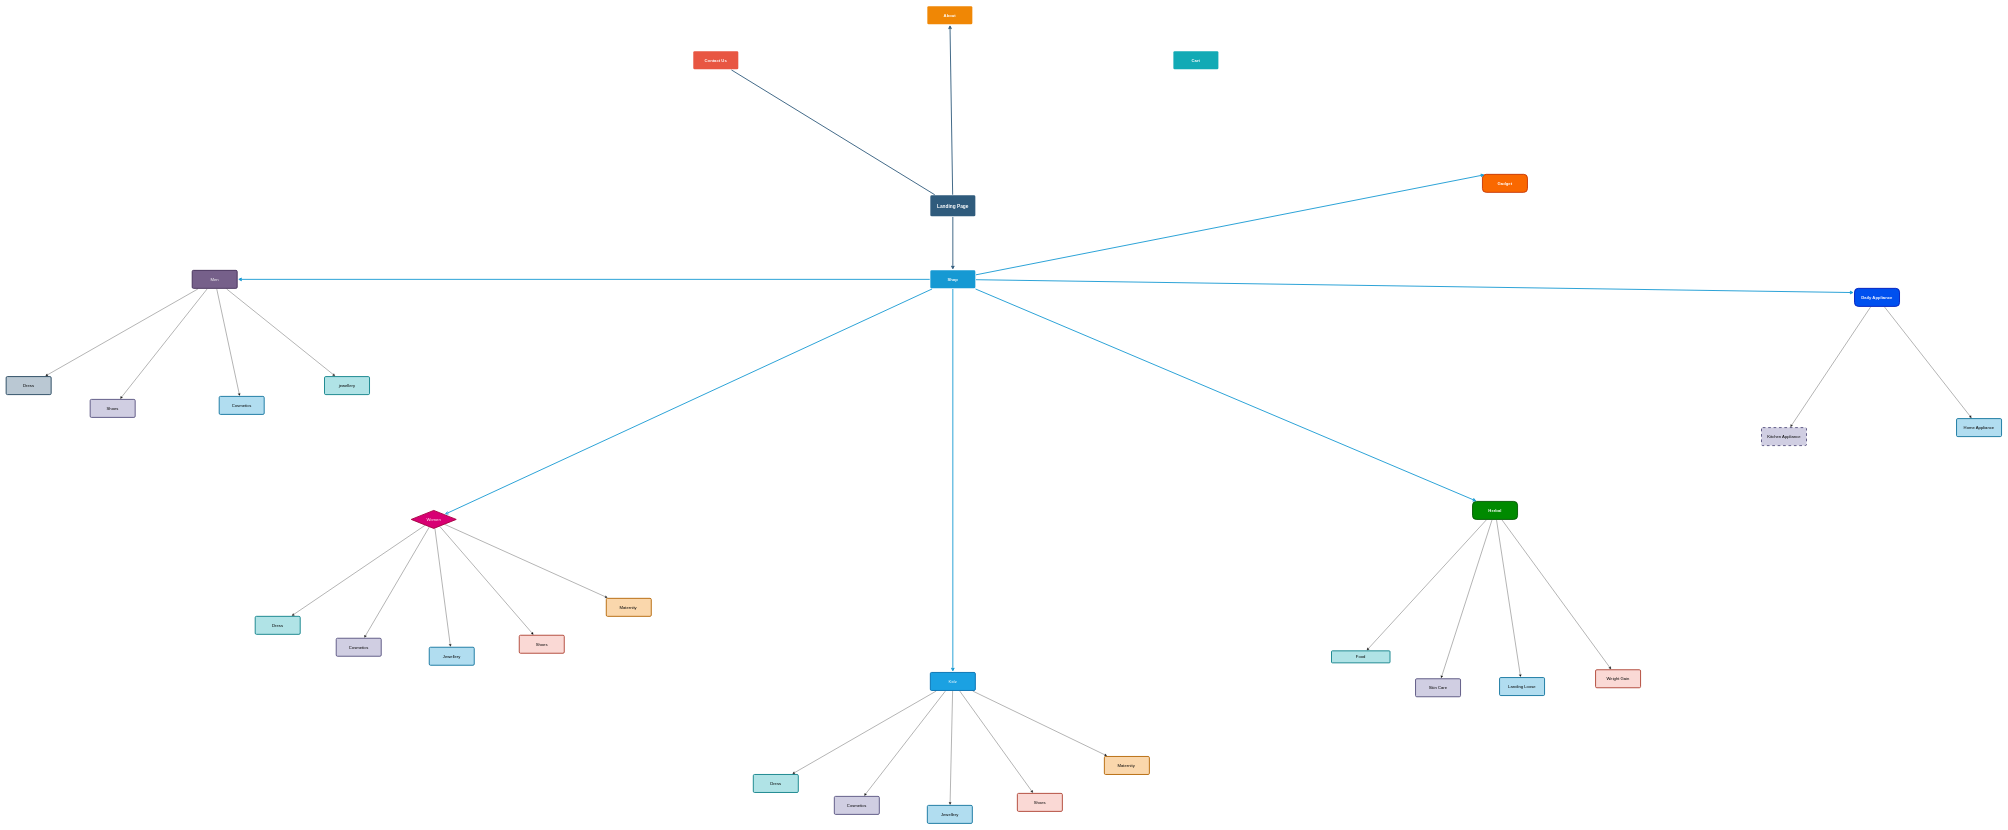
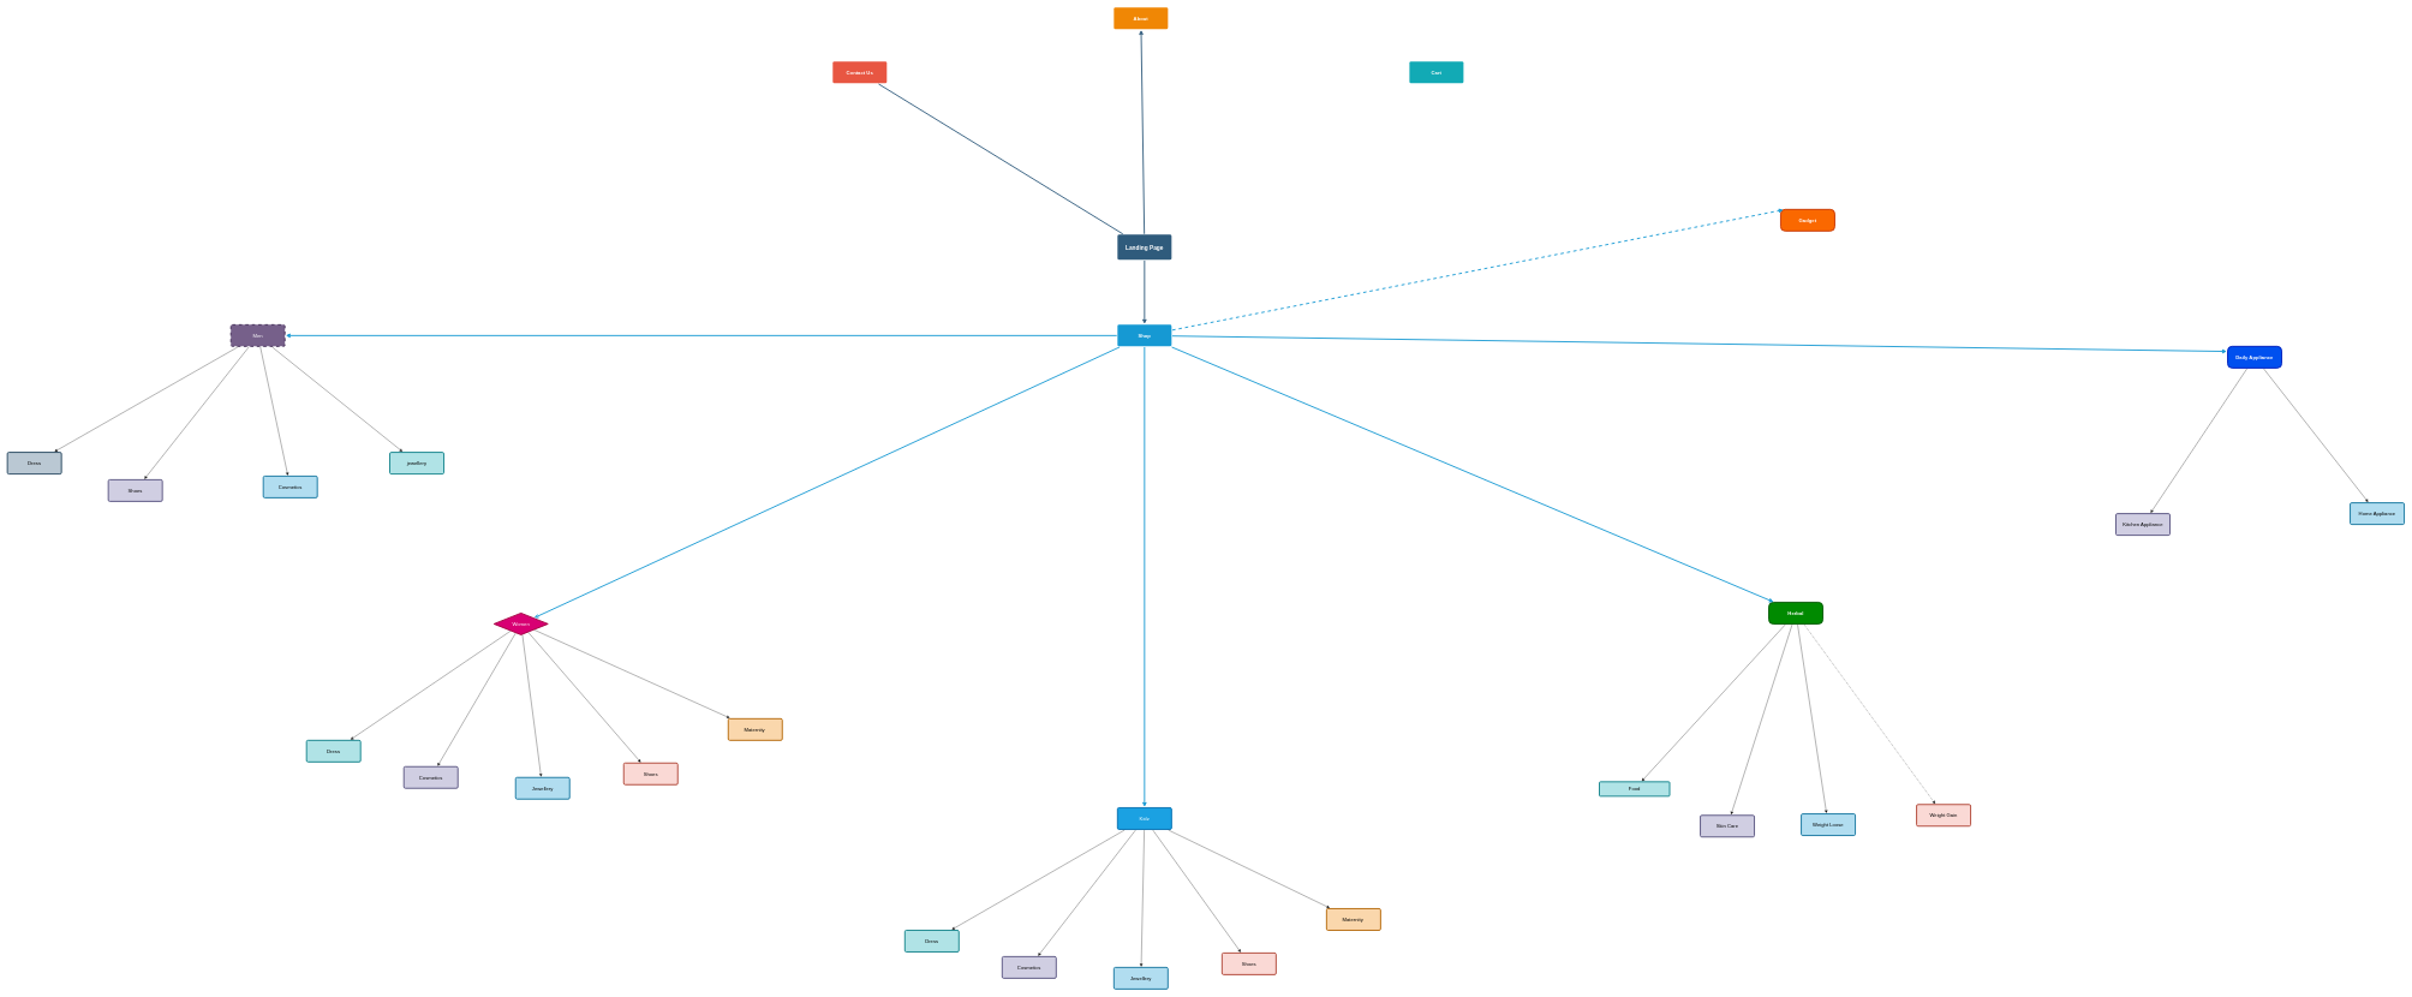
- <mxCell id="17" value="" style="edgeStyle=none;rounded=0;jumpStyle=none;html=1;shadow=0;labelBackgroundColor=none;startArrow=none;startFill=0;endArrow=classic;endFill=1;jettySize=auto;orthogonalLoop=1;strokeColor=#1699D3;strokeWidth=3;fontFamily=Helvetica;fontSize=14;fontColor=#FFFFFF;spacing=5;entryX=0.062;entryY=0.051;entryDx=0;entryDy=0;entryPerimeter=0;" parent="1" source="10" target="11" edge="1"><mxGeometry relative="1" as="geometry"><mxPoint x="3590" y="1530" as="sourcePoint" /><mxPoint x="3690.001" y="1742.5" as="targetPoint" /></mxGeometry></mxCell>
+ <mxCell id="17" value="" style="edgeStyle=none;rounded=0;jumpStyle=none;html=1;shadow=0;labelBackgroundColor=none;startArrow=none;startFill=0;endArrow=classic;endFill=1;jettySize=auto;orthogonalLoop=1;strokeColor=#1699D3;strokeWidth=3;fontFamily=Helvetica;fontSize=14;fontColor=#FFFFFF;spacing=5;entryX=0.062;entryY=0.051;entryDx=0;entryDy=0;entryPerimeter=0;dashed=1;" parent="1" source="10" target="11" edge="1"><mxGeometry relative="1" as="geometry"><mxPoint x="3590" y="1530" as="sourcePoint" /><mxPoint x="3690.001" y="1742.5" as="targetPoint" /></mxGeometry></mxCell>
- <mxCell id="14" value="Men" style="rounded=1;whiteSpace=wrap;html=1;shadow=0;labelBackgroundColor=none;strokeColor=#432D57;strokeWidth=3;fillColor=#76608a;fontFamily=Helvetica;fontSize=14;fontColor=#ffffff;align=center;spacing=5;arcSize=7;perimeterSpacing=2;" parent="1" vertex="1"><mxGeometry x="640" y="900" width="150" height="60" as="geometry" /></mxCell>
+ <mxCell id="14" value="Men" style="rounded=1;whiteSpace=wrap;html=1;shadow=0;labelBackgroundColor=none;strokeColor=#432D57;strokeWidth=3;fillColor=#76608a;fontFamily=Helvetica;fontSize=14;fontColor=#ffffff;align=center;spacing=5;arcSize=7;perimeterSpacing=2;dashed=1;" parent="1" vertex="1"><mxGeometry x="640" y="900" width="150" height="60" as="geometry" /></mxCell>
- <mxCell id="58" value="Kitchen Appliance" style="rounded=1;whiteSpace=wrap;html=1;shadow=0;labelBackgroundColor=none;strokeColor=#56517e;strokeWidth=3;fillColor=#d0cee2;fontFamily=Helvetica;fontSize=14;align=center;spacing=5;arcSize=7;perimeterSpacing=2;dashed=1;" parent="1" vertex="1"><mxGeometry x="5870" y="1424" width="150" height="60" as="geometry" /></mxCell>
+ <mxCell id="58" value="Kitchen Appliance" style="rounded=1;whiteSpace=wrap;html=1;shadow=0;labelBackgroundColor=none;strokeColor=#56517e;strokeWidth=3;fillColor=#d0cee2;fontFamily=Helvetica;fontSize=14;align=center;spacing=5;arcSize=7;perimeterSpacing=2;" parent="1" vertex="1"><mxGeometry x="5870" y="1424" width="150" height="60" as="geometry" /></mxCell>
- <mxCell id="57" value="" style="endArrow=classic;html=1;" parent="1" source="19" target="56" edge="1"><mxGeometry width="50" height="50" relative="1" as="geometry"><mxPoint x="4489.692" y="1650" as="sourcePoint" /><mxPoint x="5117" y="1417" as="targetPoint" /></mxGeometry></mxCell>
+ <mxCell id="57" value="" style="endArrow=classic;html=1;dashed=1;" parent="1" source="19" target="56" edge="1"><mxGeometry width="50" height="50" relative="1" as="geometry"><mxPoint x="4489.692" y="1650" as="sourcePoint" /><mxPoint x="5117" y="1417" as="targetPoint" /></mxGeometry></mxCell>
- <mxCell id="54" value="Landing Loose" style="rounded=1;whiteSpace=wrap;html=1;shadow=0;labelBackgroundColor=none;strokeColor=#10739e;strokeWidth=3;fillColor=#b1ddf0;fontFamily=Helvetica;fontSize=14;align=center;spacing=5;arcSize=7;perimeterSpacing=2;" parent="1" vertex="1"><mxGeometry x="4997" y="2257" width="150" height="60" as="geometry" /></mxCell>
+ <mxCell id="54" value="Weight Loose" style="rounded=1;whiteSpace=wrap;html=1;shadow=0;labelBackgroundColor=none;strokeColor=#10739e;strokeWidth=3;fillColor=#b1ddf0;fontFamily=Helvetica;fontSize=14;align=center;spacing=5;arcSize=7;perimeterSpacing=2;" parent="1" vertex="1"><mxGeometry x="4997" y="2257" width="150" height="60" as="geometry" /></mxCell>
